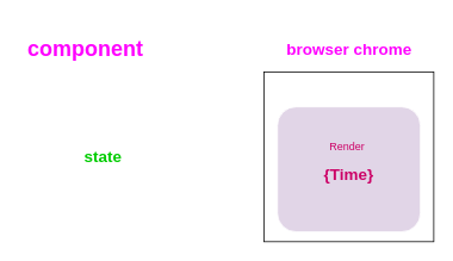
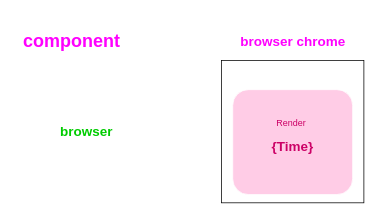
- <mxCell id="2" value="&lt;h2&gt;&lt;font color=&quot;#00cc00&quot;&gt;state&lt;/font&gt;&lt;/h2&gt;" style="whiteSpace=wrap;html=1;aspect=fixed;strokeColor=#FFFFFF;fillColor=#FFFFFF;" vertex="1" parent="1"><mxGeometry x="20" y="80" width="190" height="190" as="geometry" /></mxCell>
+ <mxCell id="2" value="&lt;h2&gt;&lt;font color=&quot;#00cc00&quot;&gt;browser&lt;/font&gt;&lt;/h2&gt;" style="whiteSpace=wrap;html=1;aspect=fixed;strokeColor=#FFFFFF;fillColor=#FFFFFF;" vertex="1" parent="1"><mxGeometry x="20" y="80" width="190" height="190" as="geometry" /></mxCell>
- <mxCell id="6" value="Render&amp;nbsp;&lt;br&gt;&lt;h2&gt;{Time}&lt;/h2&gt;" style="rounded=1;whiteSpace=wrap;html=1;strokeColor=#FFFFFF;fontColor=#CC0066;fillColor=#e1d5e7;" vertex="1" parent="1"><mxGeometry x="310" y="119" width="160" height="140" as="geometry" /></mxCell>
+ <mxCell id="6" value="Render&amp;nbsp;&lt;br&gt;&lt;h2&gt;{Time}&lt;/h2&gt;" style="rounded=1;whiteSpace=wrap;html=1;strokeColor=#FFFFFF;fontColor=#CC0066;fillColor=#FFCCE6;" vertex="1" parent="1"><mxGeometry x="310" y="119" width="160" height="140" as="geometry" /></mxCell>
